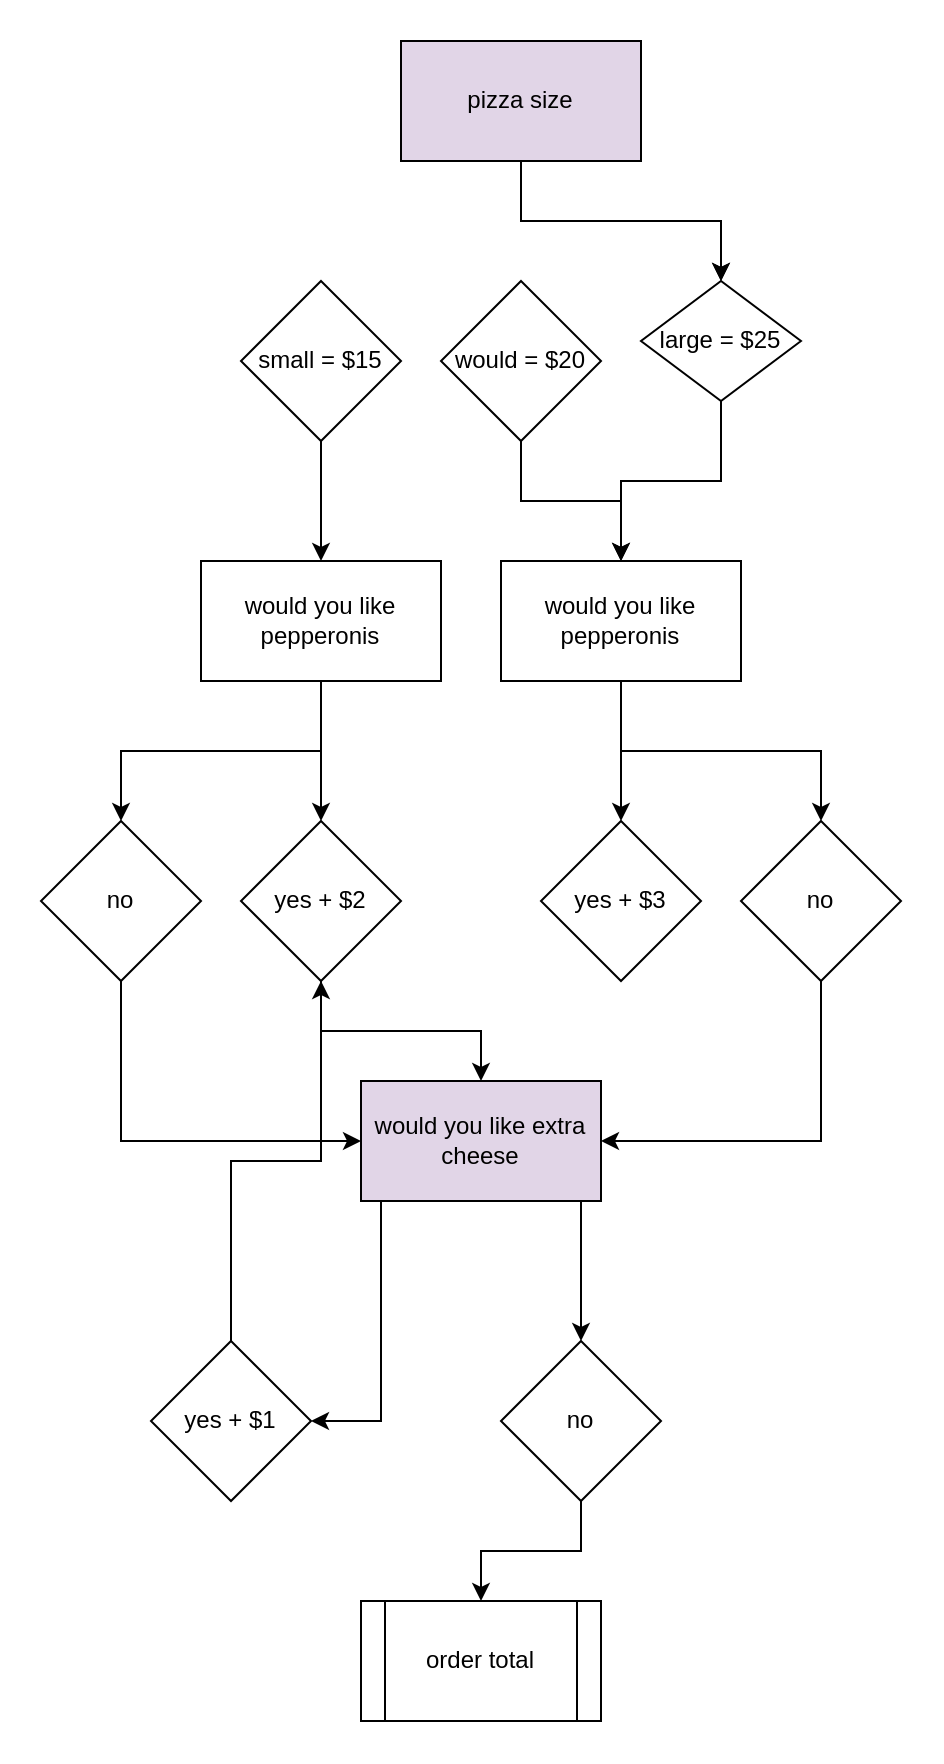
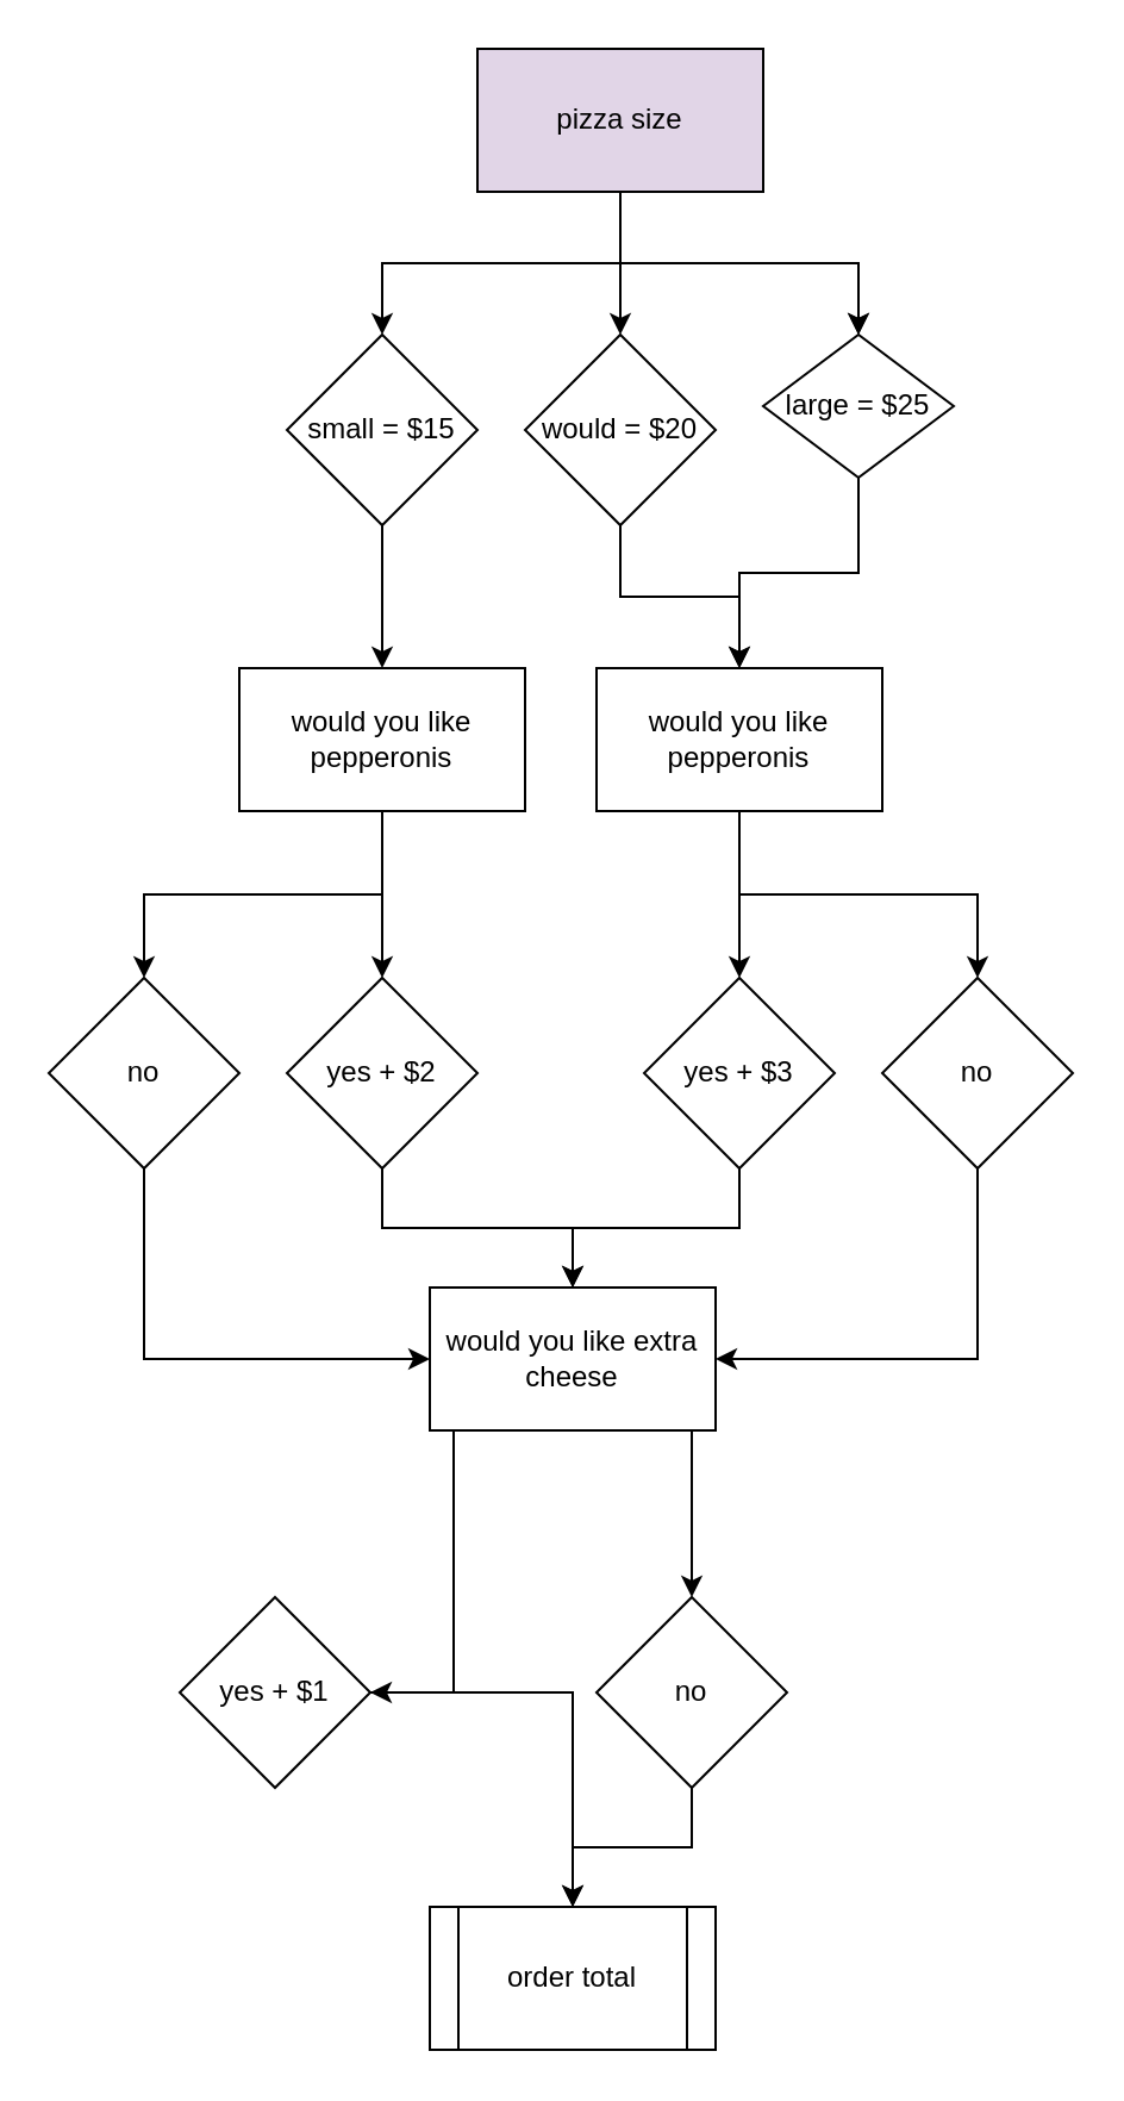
+ <mxCell id="4" value="" style="edgeStyle=orthogonalEdgeStyle;rounded=0;orthogonalLoop=1;jettySize=auto;html=1;" edge="1" parent="1" source="6" target="10"><mxGeometry relative="1" as="geometry" /></mxCell>
+ <mxCell id="5" value="" style="edgeStyle=orthogonalEdgeStyle;rounded=0;orthogonalLoop=1;jettySize=auto;html=1;" edge="1" parent="1" source="6" target="12"><mxGeometry relative="1" as="geometry" /></mxCell>
+ <mxCell id="16" style="edgeStyle=orthogonalEdgeStyle;rounded=0;orthogonalLoop=1;jettySize=auto;html=1;entryX=0.5;entryY=0;entryDx=0;entryDy=0;" edge="1" parent="1" source="17" target="25"><mxGeometry relative="1" as="geometry" /></mxCell>
- <mxCell id="25" value="would you like extra cheese" style="whiteSpace=wrap;html=1;rounded=0;fillColor=#e1d5e7;" vertex="1" parent="1"><mxGeometry x="180" y="540" width="120" height="60" as="geometry" /></mxCell>
+ <mxCell id="25" value="would you like extra cheese" style="whiteSpace=wrap;html=1;rounded=0;" vertex="1" parent="1"><mxGeometry x="180" y="540" width="120" height="60" as="geometry" /></mxCell>
- <mxCell id="26" style="edgeStyle=orthogonalEdgeStyle;rounded=0;orthogonalLoop=1;jettySize=auto;html=1;" edge="1" parent="1" source="27" target="22"><mxGeometry relative="1" as="geometry" /></mxCell>
+ <mxCell id="26" style="edgeStyle=orthogonalEdgeStyle;rounded=0;orthogonalLoop=1;jettySize=auto;html=1;entryX=0.5;entryY=0;entryDx=0;entryDy=0;" edge="1" parent="1" source="27" target="34"><mxGeometry relative="1" as="geometry" /></mxCell>
